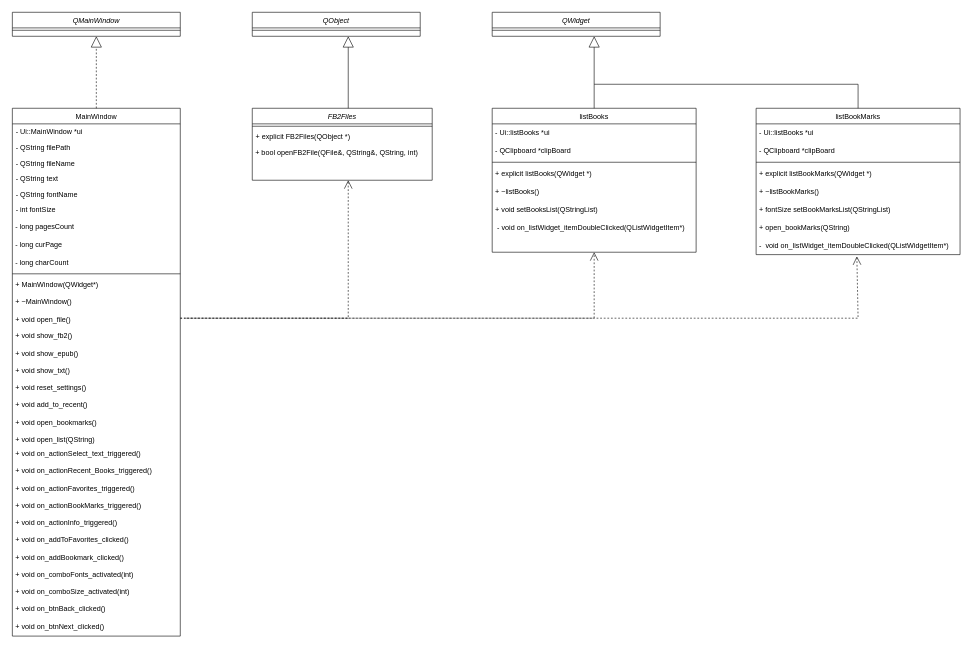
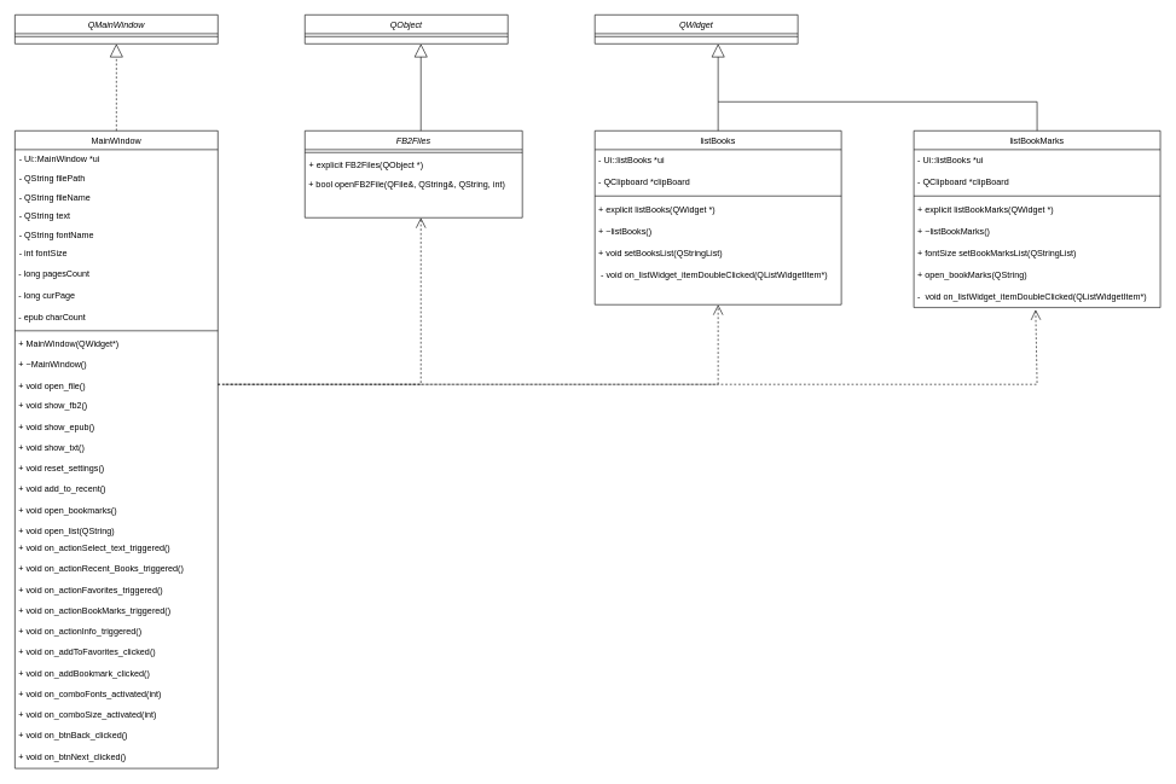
- <mxCell id="19" value="&amp;nbsp;- long charCount" style="text;html=1;align=left;verticalAlign=middle;resizable=0;points=[];autosize=1;strokeColor=none;fillColor=none;" parent="10" vertex="1"><mxGeometry y="242" width="280" height="30" as="geometry" /></mxCell>
+ <mxCell id="19" value="&amp;nbsp;- epub charCount" style="text;html=1;align=left;verticalAlign=middle;resizable=0;points=[];autosize=1;strokeColor=none;fillColor=none;" parent="10" vertex="1"><mxGeometry y="242" width="280" height="30" as="geometry" /></mxCell>
